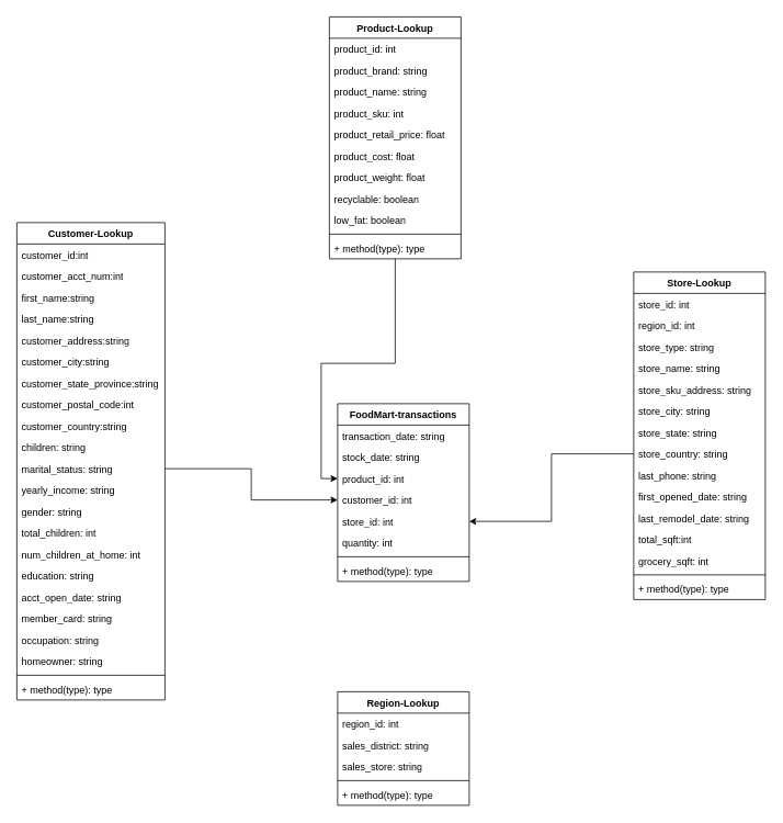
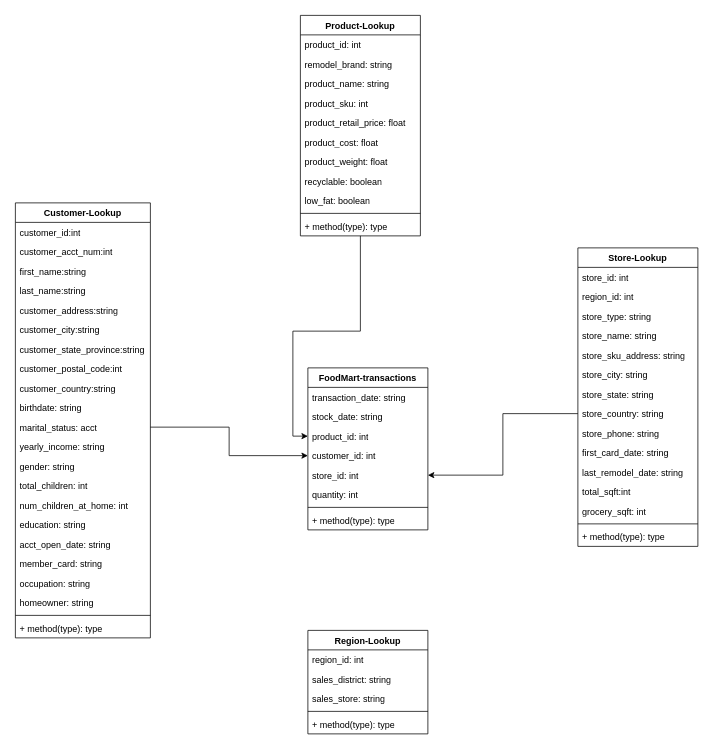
- <mxCell id="37" value="product_brand: string" style="text;strokeColor=none;fillColor=none;align=left;verticalAlign=top;spacingLeft=4;spacingRight=4;overflow=hidden;rotatable=0;points=[[0,0.5],[1,0.5]];portConstraint=eastwest;whiteSpace=wrap;html=1;" vertex="1" parent="35"><mxGeometry y="52" width="160" height="26" as="geometry" /></mxCell>
+ <mxCell id="37" value="remodel_brand: string" style="text;strokeColor=none;fillColor=none;align=left;verticalAlign=top;spacingLeft=4;spacingRight=4;overflow=hidden;rotatable=0;points=[[0,0.5],[1,0.5]];portConstraint=eastwest;whiteSpace=wrap;html=1;" vertex="1" parent="35"><mxGeometry y="52" width="160" height="26" as="geometry" /></mxCell>
- <mxCell id="21" value="children:&amp;nbsp;string" style="text;strokeColor=none;fillColor=none;align=left;verticalAlign=top;spacingLeft=4;spacingRight=4;overflow=hidden;rotatable=0;points=[[0,0.5],[1,0.5]];portConstraint=eastwest;whiteSpace=wrap;html=1;" vertex="1" parent="11"><mxGeometry y="260" width="180" height="26" as="geometry" /></mxCell>
+ <mxCell id="21" value="birthdate:&amp;nbsp;string" style="text;strokeColor=none;fillColor=none;align=left;verticalAlign=top;spacingLeft=4;spacingRight=4;overflow=hidden;rotatable=0;points=[[0,0.5],[1,0.5]];portConstraint=eastwest;whiteSpace=wrap;html=1;" vertex="1" parent="11"><mxGeometry y="260" width="180" height="26" as="geometry" /></mxCell>
- <mxCell id="22" value="marital_status: string" style="text;strokeColor=none;fillColor=none;align=left;verticalAlign=top;spacingLeft=4;spacingRight=4;overflow=hidden;rotatable=0;points=[[0,0.5],[1,0.5]];portConstraint=eastwest;whiteSpace=wrap;html=1;" vertex="1" parent="11"><mxGeometry y="286" width="180" height="26" as="geometry" /></mxCell>
+ <mxCell id="22" value="marital_status: acct" style="text;strokeColor=none;fillColor=none;align=left;verticalAlign=top;spacingLeft=4;spacingRight=4;overflow=hidden;rotatable=0;points=[[0,0.5],[1,0.5]];portConstraint=eastwest;whiteSpace=wrap;html=1;" vertex="1" parent="11"><mxGeometry y="286" width="180" height="26" as="geometry" /></mxCell>
- <mxCell id="62" value="last_phone:&amp;nbsp;string" style="text;strokeColor=none;fillColor=none;align=left;verticalAlign=top;spacingLeft=4;spacingRight=4;overflow=hidden;rotatable=0;points=[[0,0.5],[1,0.5]];portConstraint=eastwest;whiteSpace=wrap;html=1;" vertex="1" parent="53"><mxGeometry y="234" width="160" height="26" as="geometry" /></mxCell>
+ <mxCell id="62" value="store_phone:&amp;nbsp;string" style="text;strokeColor=none;fillColor=none;align=left;verticalAlign=top;spacingLeft=4;spacingRight=4;overflow=hidden;rotatable=0;points=[[0,0.5],[1,0.5]];portConstraint=eastwest;whiteSpace=wrap;html=1;" vertex="1" parent="53"><mxGeometry y="234" width="160" height="26" as="geometry" /></mxCell>
- <mxCell id="63" value="first_opened_date: string" style="text;strokeColor=none;fillColor=none;align=left;verticalAlign=top;spacingLeft=4;spacingRight=4;overflow=hidden;rotatable=0;points=[[0,0.5],[1,0.5]];portConstraint=eastwest;whiteSpace=wrap;html=1;" vertex="1" parent="53"><mxGeometry y="260" width="160" height="26" as="geometry" /></mxCell>
+ <mxCell id="63" value="first_card_date: string" style="text;strokeColor=none;fillColor=none;align=left;verticalAlign=top;spacingLeft=4;spacingRight=4;overflow=hidden;rotatable=0;points=[[0,0.5],[1,0.5]];portConstraint=eastwest;whiteSpace=wrap;html=1;" vertex="1" parent="53"><mxGeometry y="260" width="160" height="26" as="geometry" /></mxCell>
